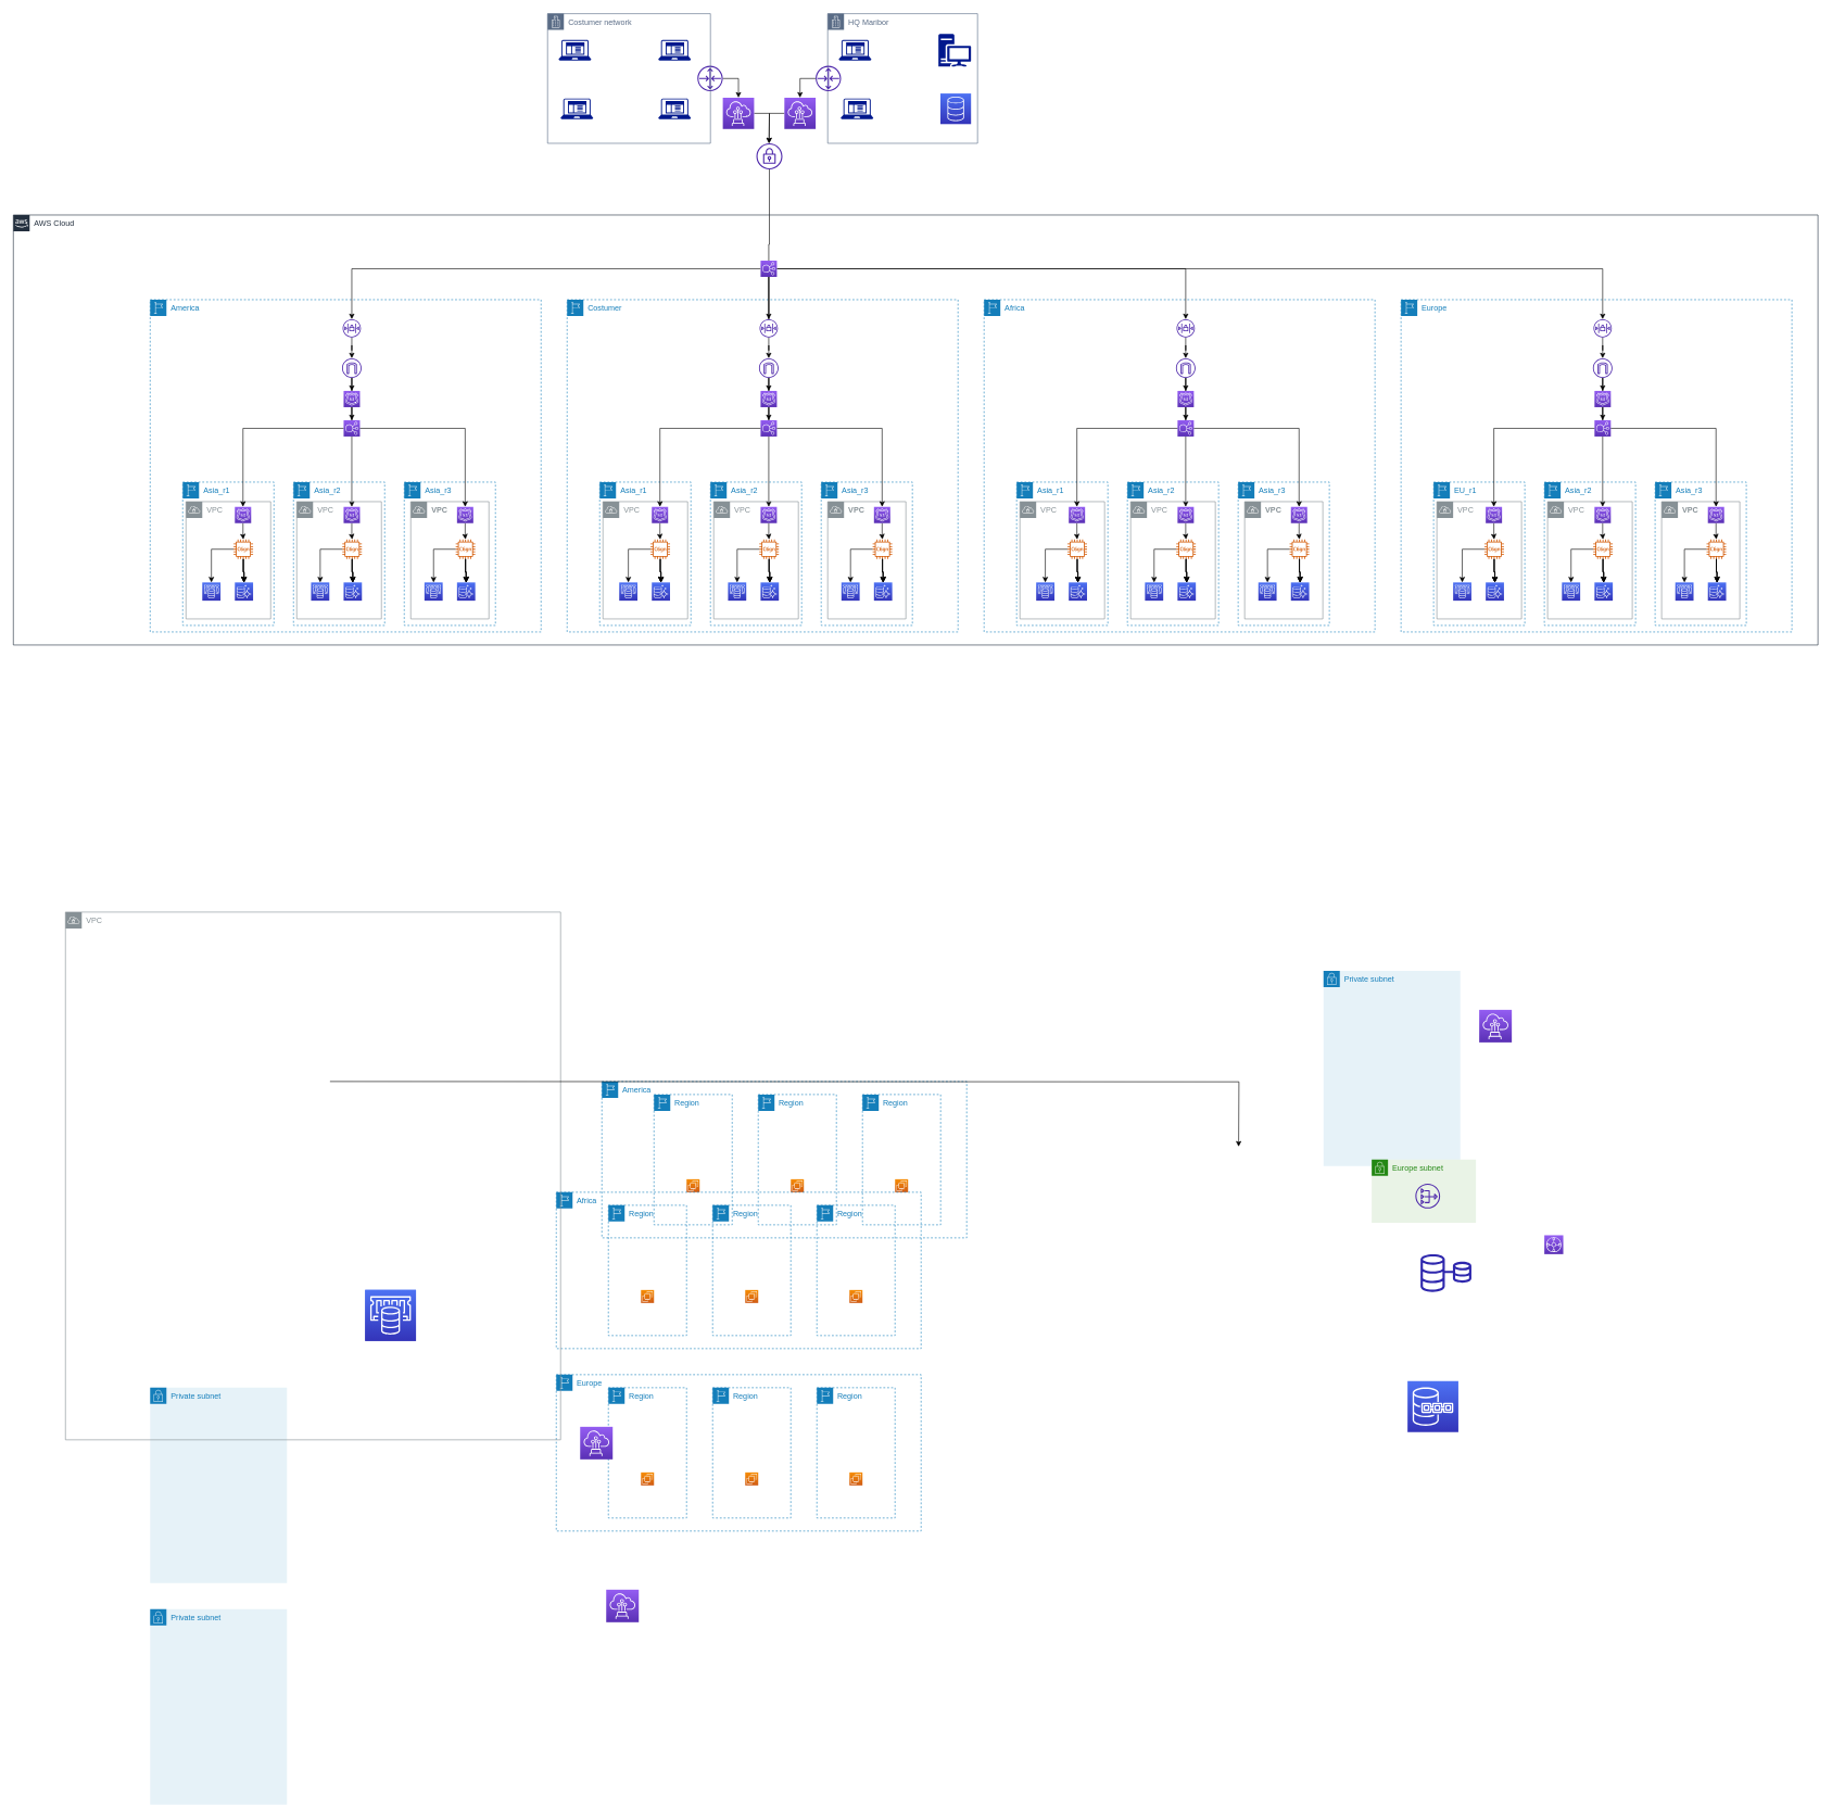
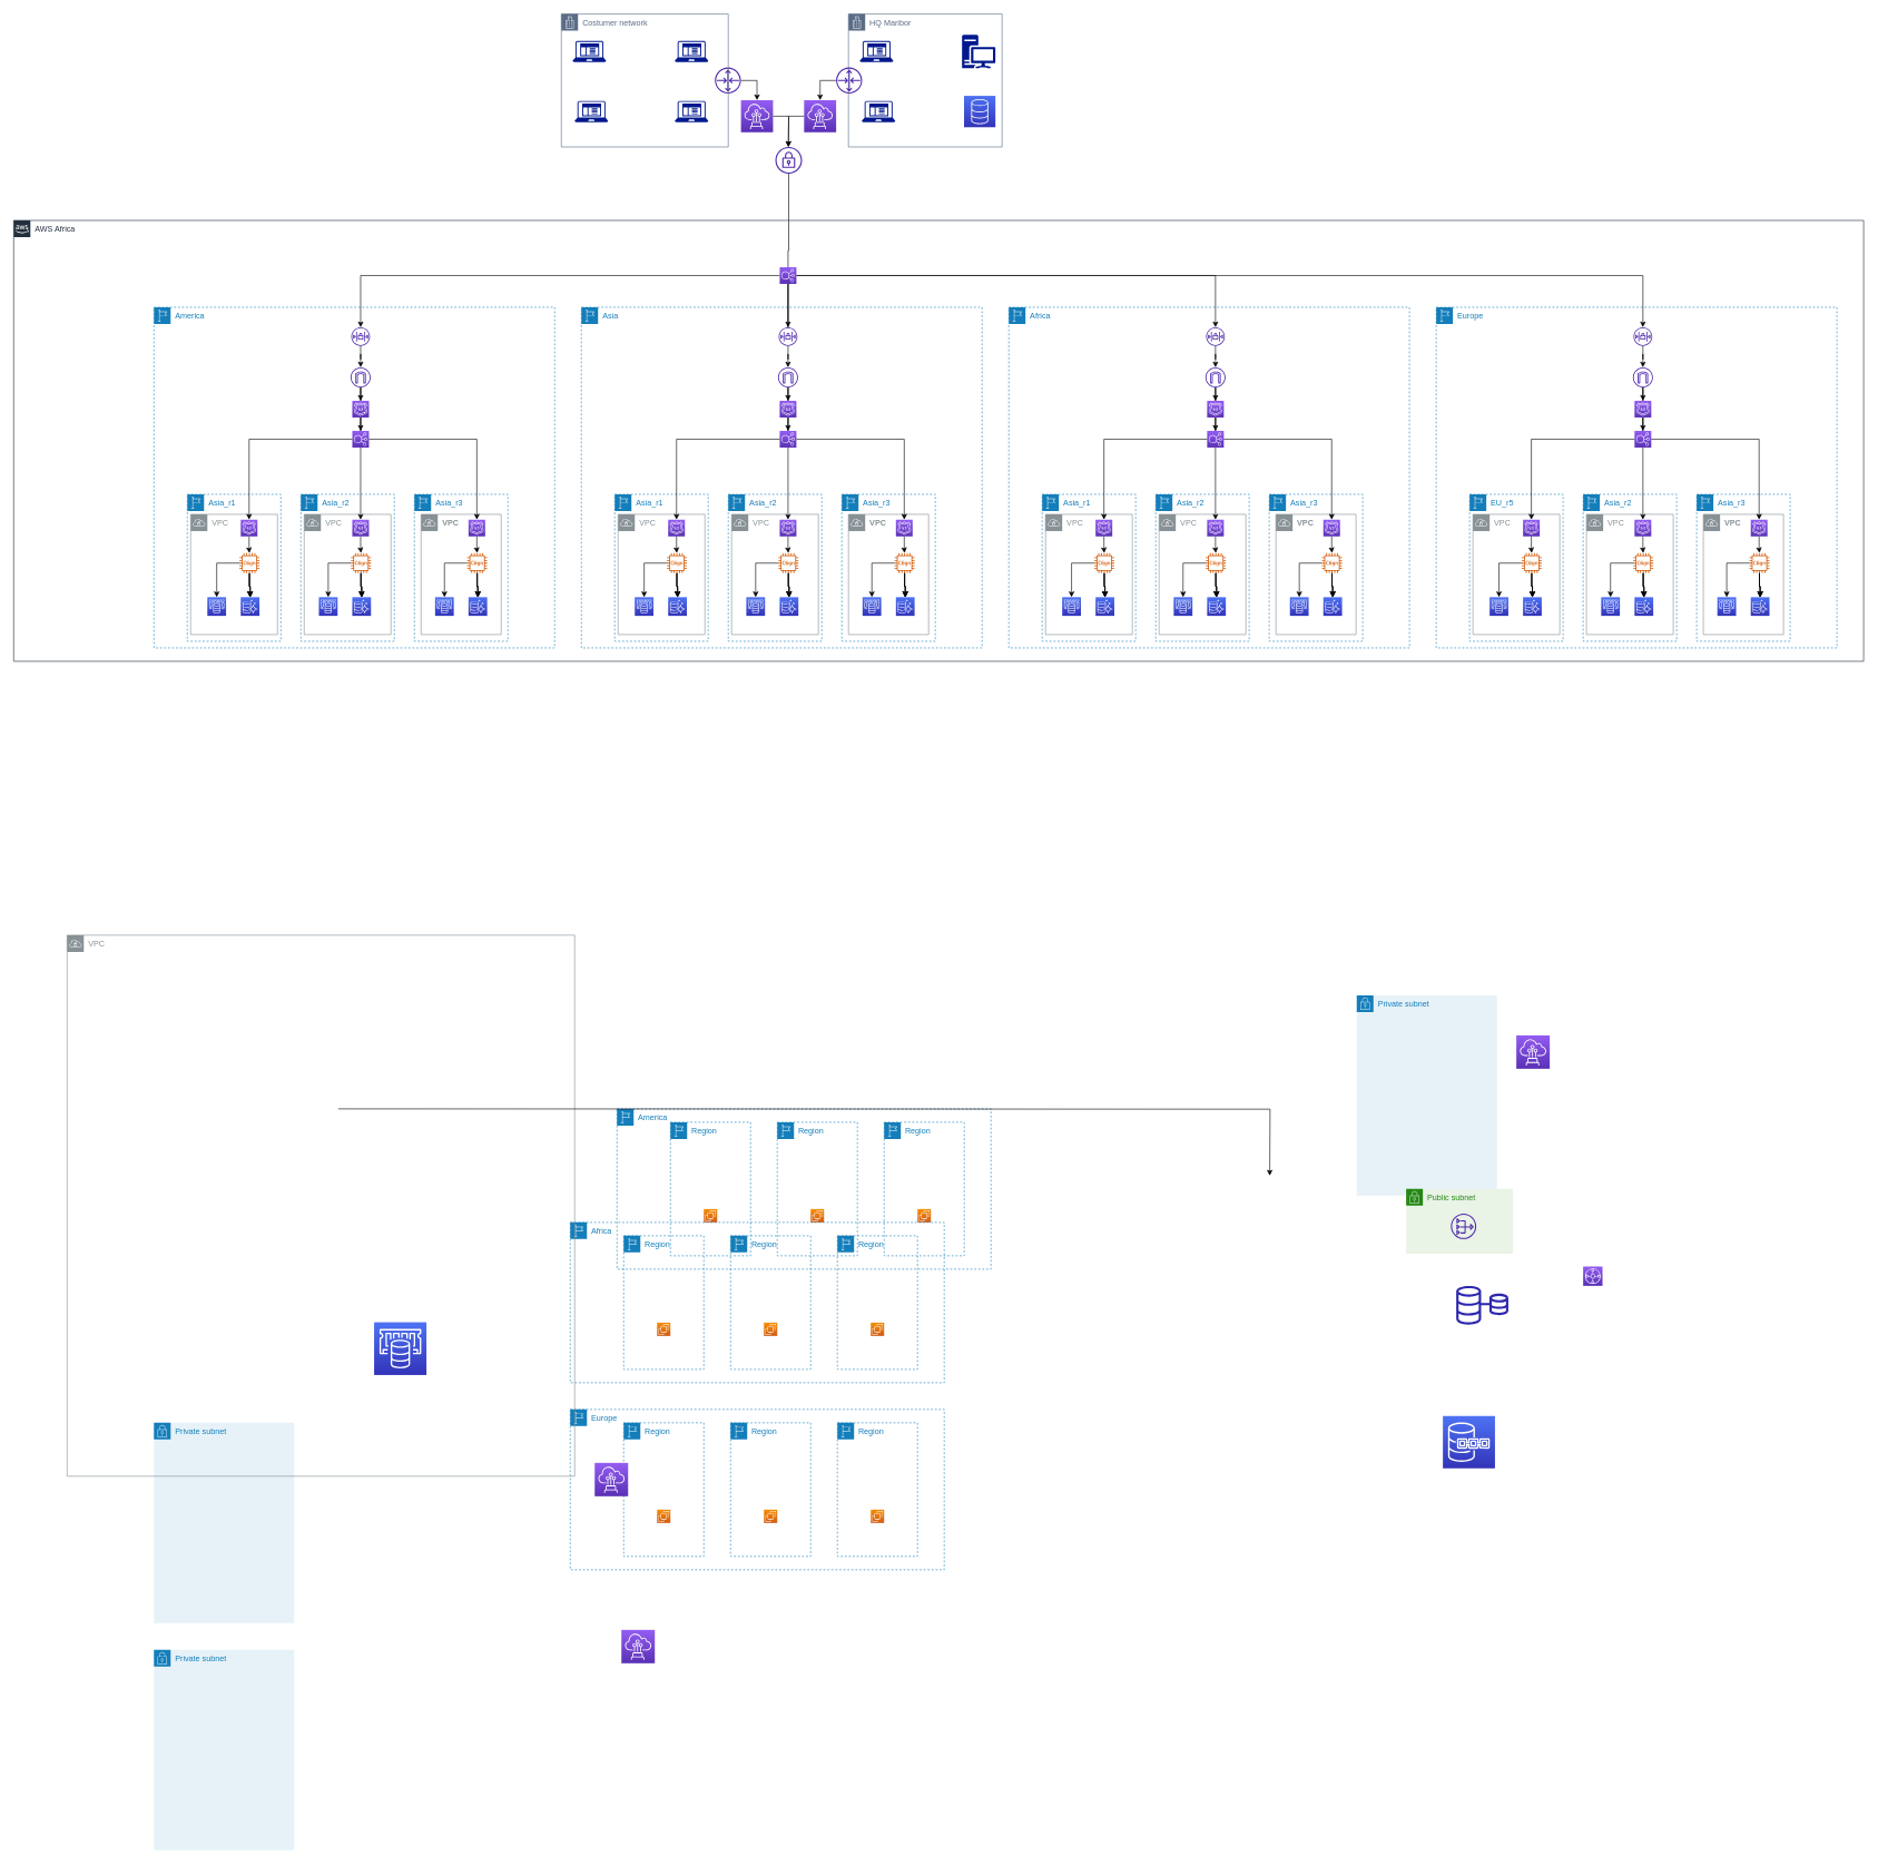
- <mxCell id="88" value="AWS Cloud" style="points=[[0,0],[0.25,0],[0.5,0],[0.75,0],[1,0],[1,0.25],[1,0.5],[1,0.75],[1,1],[0.75,1],[0.5,1],[0.25,1],[0,1],[0,0.75],[0,0.5],[0,0.25]];outlineConnect=0;gradientColor=none;html=1;whiteSpace=wrap;fontSize=12;fontStyle=0;container=1;pointerEvents=0;collapsible=0;recursiveResize=0;shape=mxgraph.aws4.group;grIcon=mxgraph.aws4.group_aws_cloud_alt;strokeColor=#232F3E;fillColor=none;verticalAlign=top;align=left;spacingLeft=30;fontColor=#232F3E;dashed=0;" vertex="1" parent="1"><mxGeometry x="20" y="329" width="2770" height="660" as="geometry" /></mxCell>
+ <mxCell id="88" value="AWS Africa" style="points=[[0,0],[0.25,0],[0.5,0],[0.75,0],[1,0],[1,0.25],[1,0.5],[1,0.75],[1,1],[0.75,1],[0.5,1],[0.25,1],[0,1],[0,0.75],[0,0.5],[0,0.25]];outlineConnect=0;gradientColor=none;html=1;whiteSpace=wrap;fontSize=12;fontStyle=0;container=1;pointerEvents=0;collapsible=0;recursiveResize=0;shape=mxgraph.aws4.group;grIcon=mxgraph.aws4.group_aws_cloud_alt;strokeColor=#232F3E;fillColor=none;verticalAlign=top;align=left;spacingLeft=30;fontColor=#232F3E;dashed=0;" vertex="1" parent="1"><mxGeometry x="20" y="329" width="2770" height="660" as="geometry" /></mxCell>
- <mxCell id="9" value="&lt;div&gt;Costumer&lt;/div&gt;&lt;div&gt;&lt;br&gt;&lt;/div&gt;" style="points=[[0,0],[0.25,0],[0.5,0],[0.75,0],[1,0],[1,0.25],[1,0.5],[1,0.75],[1,1],[0.75,1],[0.5,1],[0.25,1],[0,1],[0,0.75],[0,0.5],[0,0.25]];outlineConnect=0;gradientColor=none;html=1;whiteSpace=wrap;fontSize=12;fontStyle=0;container=1;pointerEvents=0;collapsible=0;recursiveResize=0;shape=mxgraph.aws4.group;grIcon=mxgraph.aws4.group_region;strokeColor=#147EBA;fillColor=none;verticalAlign=top;align=left;spacingLeft=30;fontColor=#147EBA;dashed=1;" vertex="1" parent="1"><mxGeometry x="870" y="459" width="600" height="510" as="geometry" /></mxCell>
+ <mxCell id="9" value="&lt;div&gt;Asia&lt;/div&gt;&lt;div&gt;&lt;br&gt;&lt;/div&gt;" style="points=[[0,0],[0.25,0],[0.5,0],[0.75,0],[1,0],[1,0.25],[1,0.5],[1,0.75],[1,1],[0.75,1],[0.5,1],[0.25,1],[0,1],[0,0.75],[0,0.5],[0,0.25]];outlineConnect=0;gradientColor=none;html=1;whiteSpace=wrap;fontSize=12;fontStyle=0;container=1;pointerEvents=0;collapsible=0;recursiveResize=0;shape=mxgraph.aws4.group;grIcon=mxgraph.aws4.group_region;strokeColor=#147EBA;fillColor=none;verticalAlign=top;align=left;spacingLeft=30;fontColor=#147EBA;dashed=1;" vertex="1" parent="1"><mxGeometry x="870" y="459" width="600" height="510" as="geometry" /></mxCell>
- <mxCell id="153" value="EU_r1" style="points=[[0,0],[0.25,0],[0.5,0],[0.75,0],[1,0],[1,0.25],[1,0.5],[1,0.75],[1,1],[0.75,1],[0.5,1],[0.25,1],[0,1],[0,0.75],[0,0.5],[0,0.25]];outlineConnect=0;gradientColor=none;html=1;whiteSpace=wrap;fontSize=12;fontStyle=0;container=1;pointerEvents=0;collapsible=0;recursiveResize=0;shape=mxgraph.aws4.group;grIcon=mxgraph.aws4.group_region;strokeColor=#147EBA;fillColor=none;verticalAlign=top;align=left;spacingLeft=30;fontColor=#147EBA;dashed=1;" vertex="1" parent="136"><mxGeometry x="50" y="280" width="140" height="220" as="geometry" /></mxCell>
+ <mxCell id="153" value="EU_r5" style="points=[[0,0],[0.25,0],[0.5,0],[0.75,0],[1,0],[1,0.25],[1,0.5],[1,0.75],[1,1],[0.75,1],[0.5,1],[0.25,1],[0,1],[0,0.75],[0,0.5],[0,0.25]];outlineConnect=0;gradientColor=none;html=1;whiteSpace=wrap;fontSize=12;fontStyle=0;container=1;pointerEvents=0;collapsible=0;recursiveResize=0;shape=mxgraph.aws4.group;grIcon=mxgraph.aws4.group_region;strokeColor=#147EBA;fillColor=none;verticalAlign=top;align=left;spacingLeft=30;fontColor=#147EBA;dashed=1;" vertex="1" parent="136"><mxGeometry x="50" y="280" width="140" height="220" as="geometry" /></mxCell>
- <mxCell id="81" value="Europe subnet" style="points=[[0,0],[0.25,0],[0.5,0],[0.75,0],[1,0],[1,0.25],[1,0.5],[1,0.75],[1,1],[0.75,1],[0.5,1],[0.25,1],[0,1],[0,0.75],[0,0.5],[0,0.25]];outlineConnect=0;gradientColor=none;html=1;whiteSpace=wrap;fontSize=12;fontStyle=0;container=1;pointerEvents=0;collapsible=0;recursiveResize=0;shape=mxgraph.aws4.group;grIcon=mxgraph.aws4.group_security_group;grStroke=0;strokeColor=#248814;fillColor=#E9F3E6;verticalAlign=top;align=left;spacingLeft=30;fontColor=#248814;dashed=0;" vertex="1" parent="1"><mxGeometry x="2105" y="1779" width="160" height="97" as="geometry" /></mxCell>
+ <mxCell id="81" value="Public subnet" style="points=[[0,0],[0.25,0],[0.5,0],[0.75,0],[1,0],[1,0.25],[1,0.5],[1,0.75],[1,1],[0.75,1],[0.5,1],[0.25,1],[0,1],[0,0.75],[0,0.5],[0,0.25]];outlineConnect=0;gradientColor=none;html=1;whiteSpace=wrap;fontSize=12;fontStyle=0;container=1;pointerEvents=0;collapsible=0;recursiveResize=0;shape=mxgraph.aws4.group;grIcon=mxgraph.aws4.group_security_group;grStroke=0;strokeColor=#248814;fillColor=#E9F3E6;verticalAlign=top;align=left;spacingLeft=30;fontColor=#248814;dashed=0;" vertex="1" parent="1"><mxGeometry x="2105" y="1779" width="160" height="97" as="geometry" /></mxCell>
